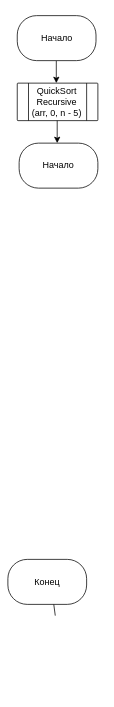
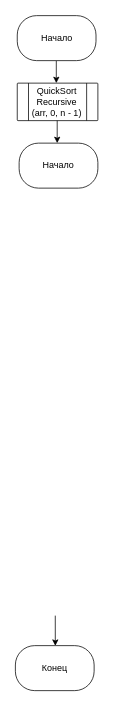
- <mxCell id="7" value="&lt;span&gt;QuickSort&lt;br&gt;Recursive&lt;br&gt;(arr, 0, n - 5)&lt;/span&gt;" style="text;html=1;resizable=0;autosize=1;align=center;verticalAlign=middle;points=[];fillColor=none;strokeColor=none;rounded=0;" vertex="1" parent="1"><mxGeometry x="35" y="110" width="80" height="50" as="geometry" /></mxCell>
+ <mxCell id="7" value="&lt;span&gt;QuickSort&lt;br&gt;Recursive&lt;br&gt;(arr, 0, n - 1)&lt;/span&gt;" style="text;html=1;resizable=0;autosize=1;align=center;verticalAlign=middle;points=[];fillColor=none;strokeColor=none;rounded=0;" vertex="1" parent="1"><mxGeometry x="35" y="110" width="80" height="50" as="geometry" /></mxCell>
- <mxCell id="5" value="Конец" style="rounded=1;whiteSpace=wrap;html=1;arcSize=43;" vertex="1" parent="1"><mxGeometry x="10" y="745" width="105" height="60" as="geometry" /></mxCell>
+ <mxCell id="5" value="Конец" style="rounded=1;whiteSpace=wrap;html=1;arcSize=43;" vertex="1" parent="1"><mxGeometry x="20" y="860" width="105" height="60" as="geometry" /></mxCell>
